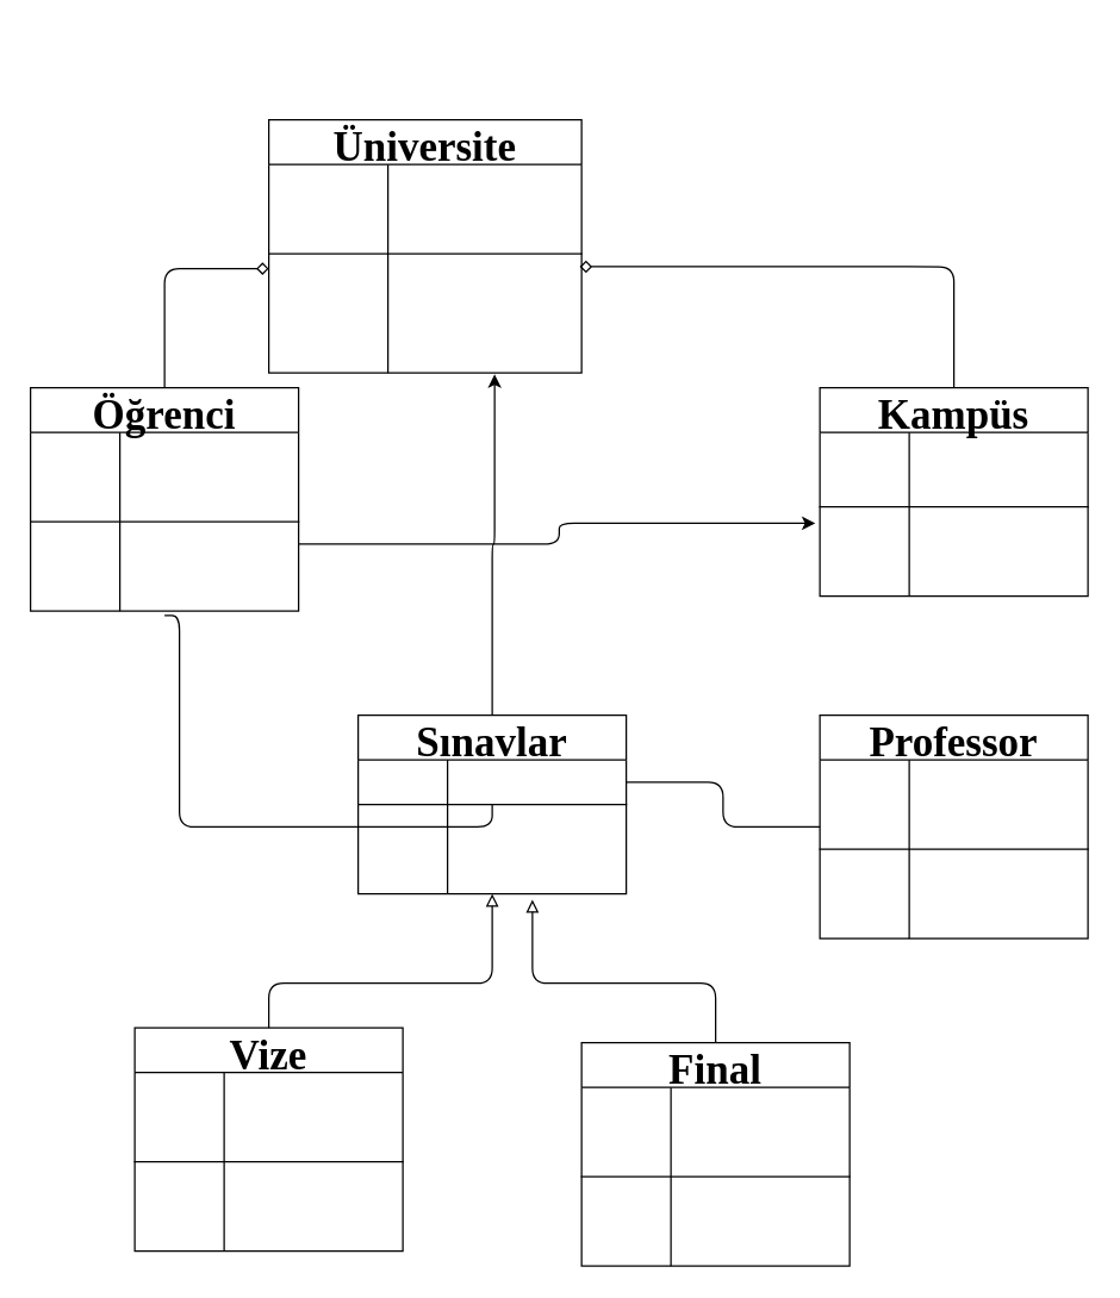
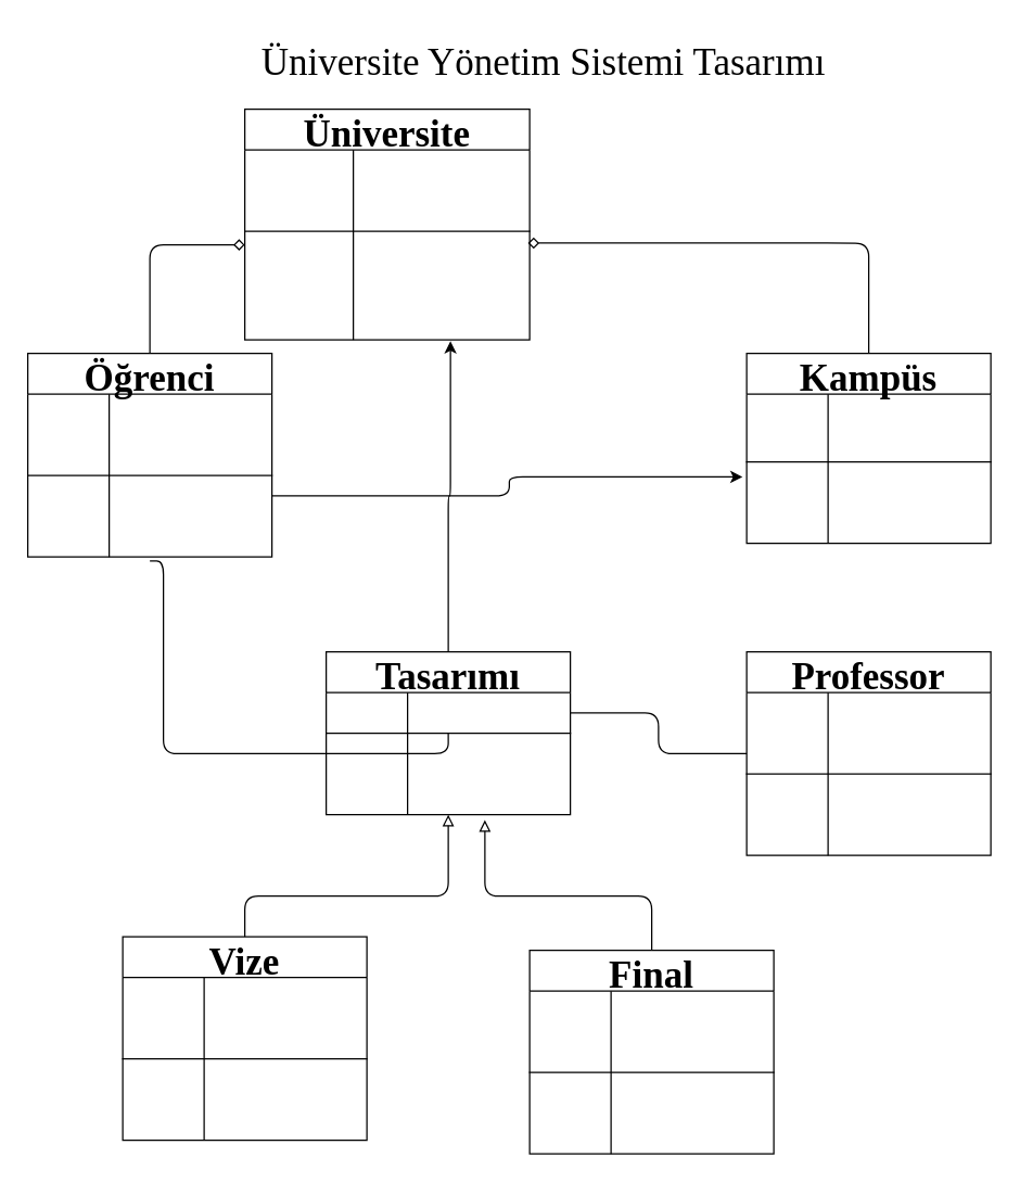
+ <mxCell id="2" value="Üniversite Yönetim Sistemi Tasarımı" style="text;html=1;resizable=0;autosize=1;align=center;verticalAlign=middle;points=[];fillColor=none;strokeColor=none;rounded=0;fontFamily=Times New Roman;fontSize=28;" vertex="1" parent="1"><mxGeometry x="180" y="20" width="440" height="50" as="geometry" /></mxCell>
- <mxCell id="31" value="Sınavlar" style="shape=table;startSize=30;container=1;collapsible=1;childLayout=tableLayout;fixedRows=1;rowLines=0;fontStyle=1;align=center;resizeLast=1;fontFamily=Times New Roman;fontSize=28;rounded=0;" vertex="1" parent="1"><mxGeometry x="240" y="480" width="180" height="120" as="geometry" /></mxCell>
+ <mxCell id="31" value="Tasarımı" style="shape=table;startSize=30;container=1;collapsible=1;childLayout=tableLayout;fixedRows=1;rowLines=0;fontStyle=1;align=center;resizeLast=1;fontFamily=Times New Roman;fontSize=28;rounded=0;" vertex="1" parent="1"><mxGeometry x="240" y="480" width="180" height="120" as="geometry" /></mxCell>
